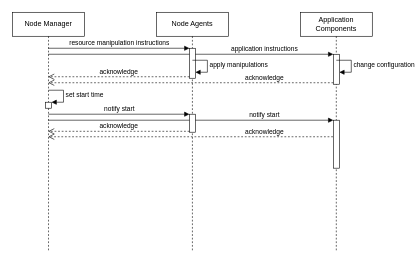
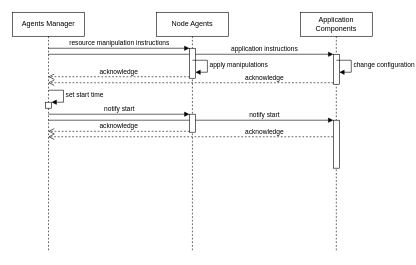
- <mxCell id="4" value="Node Manager" style="shape=umlLifeline;perimeter=lifelinePerimeter;whiteSpace=wrap;html=1;container=1;collapsible=0;recursiveResize=0;outlineConnect=0;" parent="1" vertex="1"><mxGeometry x="20" y="20" width="120" height="400" as="geometry" /></mxCell>
+ <mxCell id="4" value="Agents Manager" style="shape=umlLifeline;perimeter=lifelinePerimeter;whiteSpace=wrap;html=1;container=1;collapsible=0;recursiveResize=0;outlineConnect=0;" parent="1" vertex="1"><mxGeometry x="20" y="20" width="120" height="400" as="geometry" /></mxCell>
